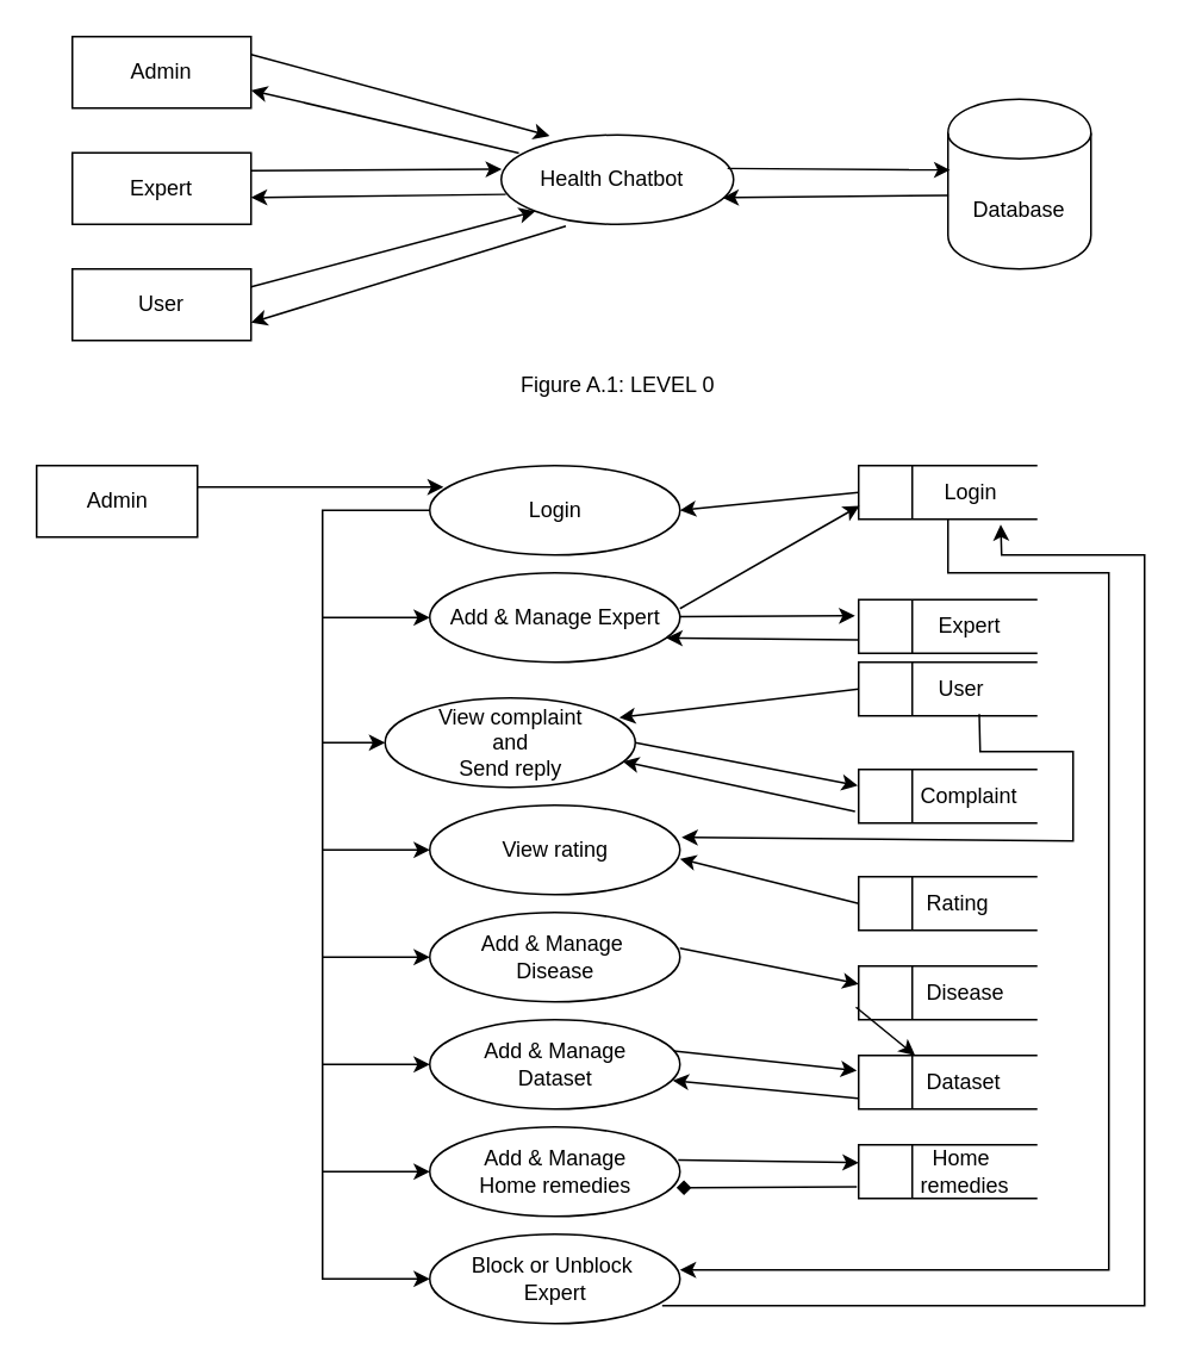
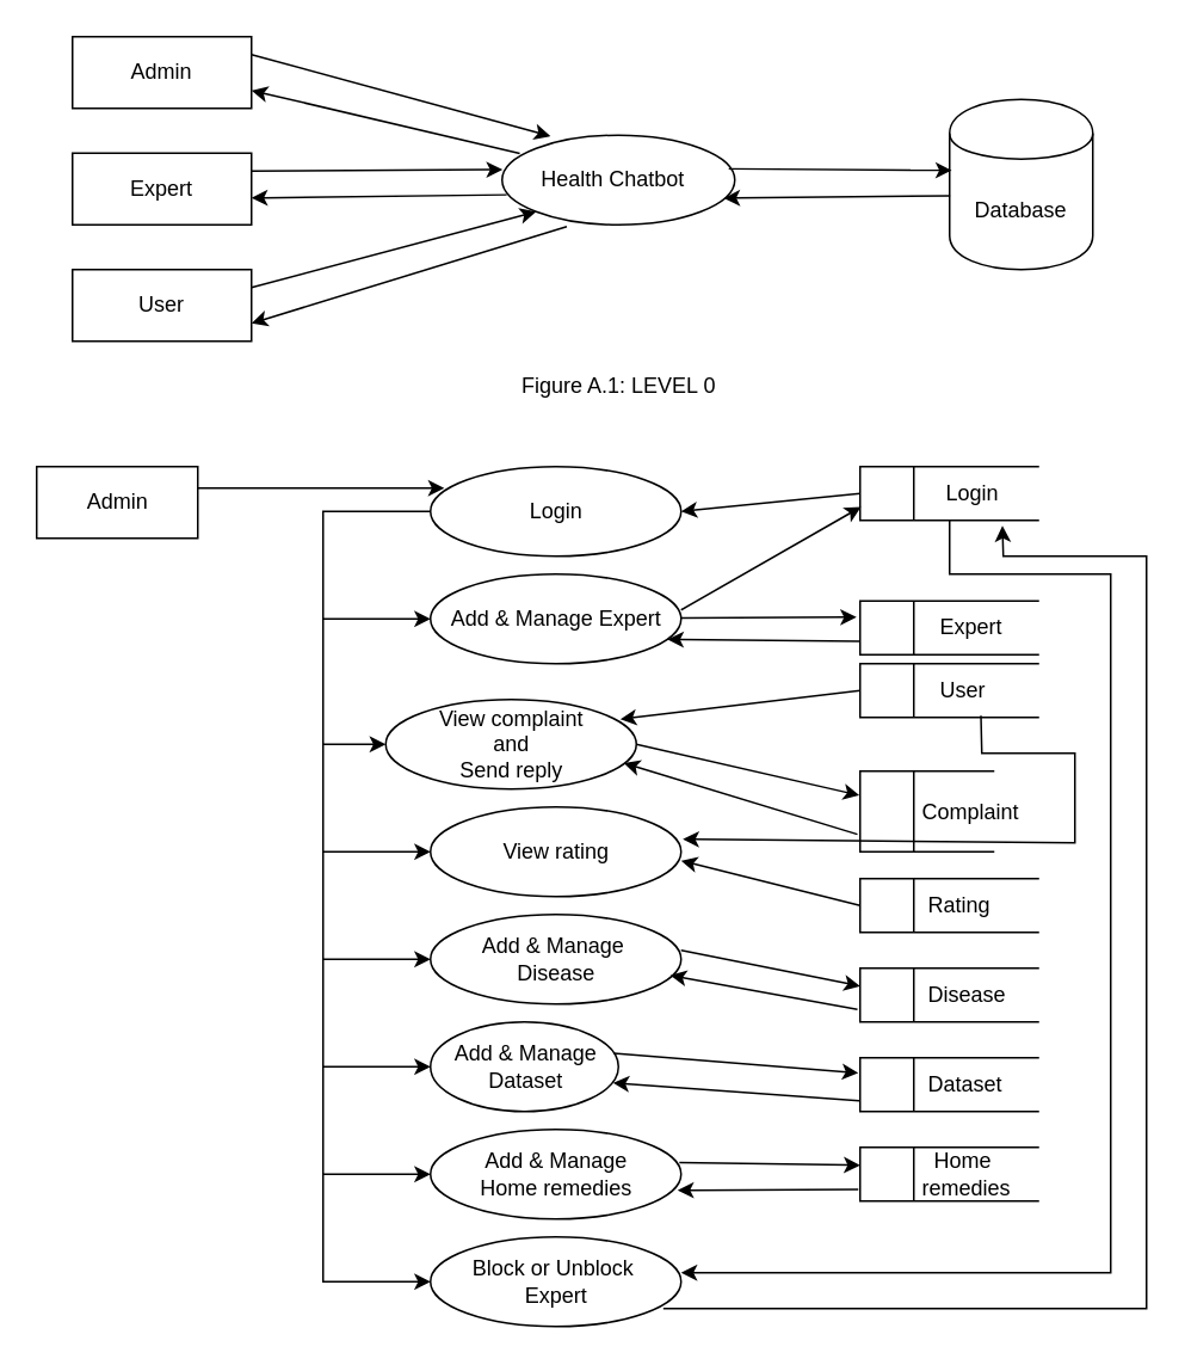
- <mxCell id="28" value="&amp;nbsp; &amp;nbsp; &amp;nbsp; &amp;nbsp; &amp;nbsp;Complaint" style="html=1;dashed=0;whitespace=wrap;shape=mxgraph.dfd.dataStoreID;align=left;spacingLeft=3;points=[[0,0],[0.5,0],[1,0],[0,0.5],[1,0.5],[0,1],[0.5,1],[1,1]];" vertex="1" parent="1"><mxGeometry x="480" y="430" width="100" height="30" as="geometry" /></mxCell>
+ <mxCell id="28" value="&amp;nbsp; &amp;nbsp; &amp;nbsp; &amp;nbsp; &amp;nbsp;Complaint" style="html=1;dashed=0;whitespace=wrap;shape=mxgraph.dfd.dataStoreID;align=left;spacingLeft=3;points=[[0,0],[0.5,0],[1,0],[0,0.5],[1,0.5],[0,1],[0.5,1],[1,1]];" vertex="1" parent="1"><mxGeometry x="480" y="430" width="75" height="45" as="geometry" /></mxCell>
- <mxCell id="51" value="" style="endArrow=classic;html=1;rounded=0;exitX=-0.015;exitY=0.767;exitDx=0;exitDy=0;exitPerimeter=0;" edge="1" parent="1" source="44" target="43"><mxGeometry width="50" height="50" relative="1" as="geometry"><mxPoint x="320" y="510" as="sourcePoint" /><mxPoint x="370" y="543" as="targetPoint" /></mxGeometry></mxCell>
+ <mxCell id="51" value="" style="endArrow=classic;html=1;rounded=0;exitX=-0.015;exitY=0.767;exitDx=0;exitDy=0;exitPerimeter=0;entryX=0.957;entryY=0.68;entryDx=0;entryDy=0;entryPerimeter=0;" edge="1" parent="1" source="44" target="21"><mxGeometry width="50" height="50" relative="1" as="geometry"><mxPoint x="320" y="510" as="sourcePoint" /><mxPoint x="370" y="543" as="targetPoint" /></mxGeometry></mxCell>
- <mxCell id="22" value="Add &amp;amp; Manage&lt;br&gt;Dataset" style="shape=ellipse;html=1;dashed=0;whitespace=wrap;perimeter=ellipsePerimeter;" vertex="1" parent="1"><mxGeometry x="240" y="570" width="140" height="50" as="geometry" /></mxCell>
+ <mxCell id="22" value="Add &amp;amp; Manage&lt;br&gt;Dataset" style="shape=ellipse;html=1;dashed=0;whitespace=wrap;perimeter=ellipsePerimeter;" vertex="1" parent="1"><mxGeometry x="240" y="570" width="105" height="50" as="geometry" /></mxCell>
- <mxCell id="58" value="" style="endArrow=diamond;html=1;rounded=0;exitX=-0.01;exitY=0.783;exitDx=0;exitDy=0;entryX=0.986;entryY=0.68;entryDx=0;entryDy=0;entryPerimeter=0;exitPerimeter=0;" edge="1" parent="1" source="29" target="23"><mxGeometry width="50" height="50" relative="1" as="geometry"><mxPoint x="320" y="510" as="sourcePoint" /><mxPoint x="370" y="460" as="targetPoint" /></mxGeometry></mxCell>
+ <mxCell id="58" value="" style="endArrow=classic;html=1;rounded=0;exitX=-0.01;exitY=0.783;exitDx=0;exitDy=0;entryX=0.986;entryY=0.68;entryDx=0;entryDy=0;entryPerimeter=0;exitPerimeter=0;" edge="1" parent="1" source="29" target="23"><mxGeometry width="50" height="50" relative="1" as="geometry"><mxPoint x="320" y="510" as="sourcePoint" /><mxPoint x="370" y="460" as="targetPoint" /></mxGeometry></mxCell>
